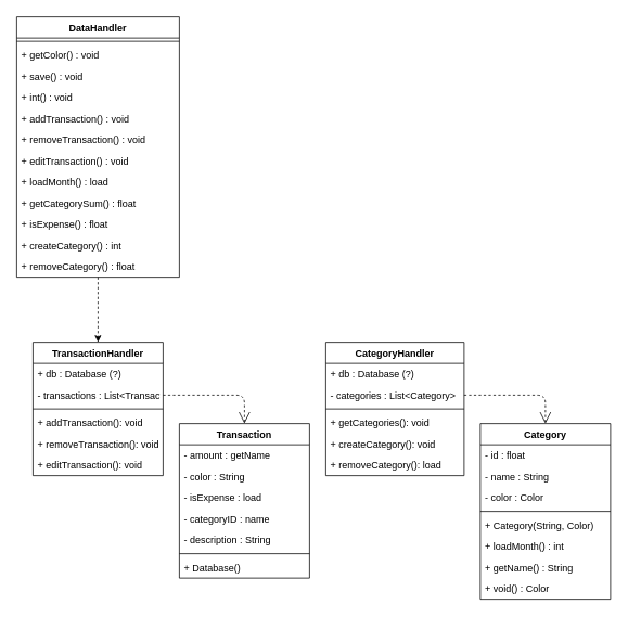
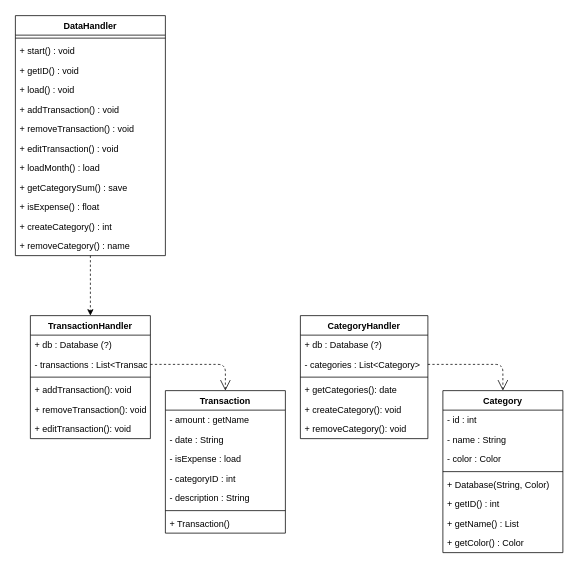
- <mxCell id="5" value="+ getColor() : void" style="text;strokeColor=none;fillColor=none;align=left;verticalAlign=top;spacingLeft=4;spacingRight=4;overflow=hidden;rotatable=0;points=[[0,0.5],[1,0.5]];portConstraint=eastwest;" parent="3" vertex="1"><mxGeometry y="34" width="200" height="26" as="geometry" /></mxCell>
+ <mxCell id="5" value="+ start() : void" style="text;strokeColor=none;fillColor=none;align=left;verticalAlign=top;spacingLeft=4;spacingRight=4;overflow=hidden;rotatable=0;points=[[0,0.5],[1,0.5]];portConstraint=eastwest;" parent="3" vertex="1"><mxGeometry y="34" width="200" height="26" as="geometry" /></mxCell>
- <mxCell id="6" value="+ save() : void" style="text;strokeColor=none;fillColor=none;align=left;verticalAlign=top;spacingLeft=4;spacingRight=4;overflow=hidden;rotatable=0;points=[[0,0.5],[1,0.5]];portConstraint=eastwest;" parent="3" vertex="1"><mxGeometry y="60" width="200" height="26" as="geometry" /></mxCell>
+ <mxCell id="6" value="+ getID() : void" style="text;strokeColor=none;fillColor=none;align=left;verticalAlign=top;spacingLeft=4;spacingRight=4;overflow=hidden;rotatable=0;points=[[0,0.5],[1,0.5]];portConstraint=eastwest;" parent="3" vertex="1"><mxGeometry y="60" width="200" height="26" as="geometry" /></mxCell>
- <mxCell id="7" value="+ int() : void" style="text;strokeColor=none;fillColor=none;align=left;verticalAlign=top;spacingLeft=4;spacingRight=4;overflow=hidden;rotatable=0;points=[[0,0.5],[1,0.5]];portConstraint=eastwest;" parent="3" vertex="1"><mxGeometry y="86" width="200" height="26" as="geometry" /></mxCell>
+ <mxCell id="7" value="+ load() : void" style="text;strokeColor=none;fillColor=none;align=left;verticalAlign=top;spacingLeft=4;spacingRight=4;overflow=hidden;rotatable=0;points=[[0,0.5],[1,0.5]];portConstraint=eastwest;" parent="3" vertex="1"><mxGeometry y="86" width="200" height="26" as="geometry" /></mxCell>
- <mxCell id="12" value="+ getCategorySum() : float" style="text;strokeColor=none;fillColor=none;align=left;verticalAlign=top;spacingLeft=4;spacingRight=4;overflow=hidden;rotatable=0;points=[[0,0.5],[1,0.5]];portConstraint=eastwest;" parent="3" vertex="1"><mxGeometry y="216" width="200" height="26" as="geometry" /></mxCell>
+ <mxCell id="12" value="+ getCategorySum() : save" style="text;strokeColor=none;fillColor=none;align=left;verticalAlign=top;spacingLeft=4;spacingRight=4;overflow=hidden;rotatable=0;points=[[0,0.5],[1,0.5]];portConstraint=eastwest;" parent="3" vertex="1"><mxGeometry y="216" width="200" height="26" as="geometry" /></mxCell>
- <mxCell id="15" value="+ removeCategory() : float" style="text;strokeColor=none;fillColor=none;align=left;verticalAlign=top;spacingLeft=4;spacingRight=4;overflow=hidden;rotatable=0;points=[[0,0.5],[1,0.5]];portConstraint=eastwest;" parent="3" vertex="1"><mxGeometry y="294" width="200" height="26" as="geometry" /></mxCell>
+ <mxCell id="15" value="+ removeCategory() : name" style="text;strokeColor=none;fillColor=none;align=left;verticalAlign=top;spacingLeft=4;spacingRight=4;overflow=hidden;rotatable=0;points=[[0,0.5],[1,0.5]];portConstraint=eastwest;" parent="3" vertex="1"><mxGeometry y="294" width="200" height="26" as="geometry" /></mxCell>
- <mxCell id="28" value="+ getCategories(): void" style="text;strokeColor=none;fillColor=none;align=left;verticalAlign=top;spacingLeft=4;spacingRight=4;overflow=hidden;rotatable=0;points=[[0,0.5],[1,0.5]];portConstraint=eastwest;" vertex="1" parent="24"><mxGeometry y="86" width="170" height="26" as="geometry" /></mxCell>
+ <mxCell id="28" value="+ getCategories(): date" style="text;strokeColor=none;fillColor=none;align=left;verticalAlign=top;spacingLeft=4;spacingRight=4;overflow=hidden;rotatable=0;points=[[0,0.5],[1,0.5]];portConstraint=eastwest;" vertex="1" parent="24"><mxGeometry y="86" width="170" height="26" as="geometry" /></mxCell>
- <mxCell id="39" value="- id : float" style="text;strokeColor=none;fillColor=none;align=left;verticalAlign=top;spacingLeft=4;spacingRight=4;overflow=hidden;rotatable=0;points=[[0,0.5],[1,0.5]];portConstraint=eastwest;" vertex="1" parent="38"><mxGeometry y="26" width="160" height="26" as="geometry" /></mxCell>
+ <mxCell id="39" value="- id : int" style="text;strokeColor=none;fillColor=none;align=left;verticalAlign=top;spacingLeft=4;spacingRight=4;overflow=hidden;rotatable=0;points=[[0,0.5],[1,0.5]];portConstraint=eastwest;" vertex="1" parent="38"><mxGeometry y="26" width="160" height="26" as="geometry" /></mxCell>
- <mxCell id="30" value="+ removeCategory(): load" style="text;strokeColor=none;fillColor=none;align=left;verticalAlign=top;spacingLeft=4;spacingRight=4;overflow=hidden;rotatable=0;points=[[0,0.5],[1,0.5]];portConstraint=eastwest;" vertex="1" parent="24"><mxGeometry y="138" width="170" height="26" as="geometry" /></mxCell>
+ <mxCell id="30" value="+ removeCategory(): void" style="text;strokeColor=none;fillColor=none;align=left;verticalAlign=top;spacingLeft=4;spacingRight=4;overflow=hidden;rotatable=0;points=[[0,0.5],[1,0.5]];portConstraint=eastwest;" vertex="1" parent="24"><mxGeometry y="138" width="170" height="26" as="geometry" /></mxCell>
- <mxCell id="18" value="- color : String" style="text;strokeColor=none;fillColor=none;align=left;verticalAlign=top;spacingLeft=4;spacingRight=4;overflow=hidden;rotatable=0;points=[[0,0.5],[1,0.5]];portConstraint=eastwest;" parent="16" vertex="1"><mxGeometry y="52" width="160" height="26" as="geometry" /></mxCell>
+ <mxCell id="18" value="- date : String" style="text;strokeColor=none;fillColor=none;align=left;verticalAlign=top;spacingLeft=4;spacingRight=4;overflow=hidden;rotatable=0;points=[[0,0.5],[1,0.5]];portConstraint=eastwest;" parent="16" vertex="1"><mxGeometry y="52" width="160" height="26" as="geometry" /></mxCell>
- <mxCell id="20" value="- categoryID : name" style="text;strokeColor=none;fillColor=none;align=left;verticalAlign=top;spacingLeft=4;spacingRight=4;overflow=hidden;rotatable=0;points=[[0,0.5],[1,0.5]];portConstraint=eastwest;" parent="16" vertex="1"><mxGeometry y="104" width="160" height="26" as="geometry" /></mxCell>
+ <mxCell id="20" value="- categoryID : int" style="text;strokeColor=none;fillColor=none;align=left;verticalAlign=top;spacingLeft=4;spacingRight=4;overflow=hidden;rotatable=0;points=[[0,0.5],[1,0.5]];portConstraint=eastwest;" parent="16" vertex="1"><mxGeometry y="104" width="160" height="26" as="geometry" /></mxCell>
- <mxCell id="43" value="+ Category(String, Color)" style="text;strokeColor=none;fillColor=none;align=left;verticalAlign=top;spacingLeft=4;spacingRight=4;overflow=hidden;rotatable=0;points=[[0,0.5],[1,0.5]];portConstraint=eastwest;" vertex="1" parent="38"><mxGeometry y="112" width="160" height="26" as="geometry" /></mxCell>
+ <mxCell id="43" value="+ Database(String, Color)" style="text;strokeColor=none;fillColor=none;align=left;verticalAlign=top;spacingLeft=4;spacingRight=4;overflow=hidden;rotatable=0;points=[[0,0.5],[1,0.5]];portConstraint=eastwest;" vertex="1" parent="38"><mxGeometry y="112" width="160" height="26" as="geometry" /></mxCell>
- <mxCell id="44" value="+ loadMonth() : int" style="text;strokeColor=none;fillColor=none;align=left;verticalAlign=top;spacingLeft=4;spacingRight=4;overflow=hidden;rotatable=0;points=[[0,0.5],[1,0.5]];portConstraint=eastwest;" vertex="1" parent="38"><mxGeometry y="138" width="160" height="26" as="geometry" /></mxCell>
+ <mxCell id="44" value="+ getID() : int" style="text;strokeColor=none;fillColor=none;align=left;verticalAlign=top;spacingLeft=4;spacingRight=4;overflow=hidden;rotatable=0;points=[[0,0.5],[1,0.5]];portConstraint=eastwest;" vertex="1" parent="38"><mxGeometry y="138" width="160" height="26" as="geometry" /></mxCell>
- <mxCell id="23" value="+ Database()" style="text;strokeColor=none;fillColor=none;align=left;verticalAlign=top;spacingLeft=4;spacingRight=4;overflow=hidden;rotatable=0;points=[[0,0.5],[1,0.5]];portConstraint=eastwest;" parent="16" vertex="1"><mxGeometry y="164" width="160" height="26" as="geometry" /></mxCell>
+ <mxCell id="23" value="+ Transaction()" style="text;strokeColor=none;fillColor=none;align=left;verticalAlign=top;spacingLeft=4;spacingRight=4;overflow=hidden;rotatable=0;points=[[0,0.5],[1,0.5]];portConstraint=eastwest;" parent="16" vertex="1"><mxGeometry y="164" width="160" height="26" as="geometry" /></mxCell>
- <mxCell id="45" value="+ getName() : String" style="text;strokeColor=none;fillColor=none;align=left;verticalAlign=top;spacingLeft=4;spacingRight=4;overflow=hidden;rotatable=0;points=[[0,0.5],[1,0.5]];portConstraint=eastwest;" vertex="1" parent="38"><mxGeometry y="164" width="160" height="26" as="geometry" /></mxCell>
+ <mxCell id="45" value="+ getName() : List" style="text;strokeColor=none;fillColor=none;align=left;verticalAlign=top;spacingLeft=4;spacingRight=4;overflow=hidden;rotatable=0;points=[[0,0.5],[1,0.5]];portConstraint=eastwest;" vertex="1" parent="38"><mxGeometry y="164" width="160" height="26" as="geometry" /></mxCell>
- <mxCell id="46" value="+ void() : Color" style="text;strokeColor=none;fillColor=none;align=left;verticalAlign=top;spacingLeft=4;spacingRight=4;overflow=hidden;rotatable=0;points=[[0,0.5],[1,0.5]];portConstraint=eastwest;" vertex="1" parent="38"><mxGeometry y="190" width="160" height="26" as="geometry" /></mxCell>
+ <mxCell id="46" value="+ getColor() : Color" style="text;strokeColor=none;fillColor=none;align=left;verticalAlign=top;spacingLeft=4;spacingRight=4;overflow=hidden;rotatable=0;points=[[0,0.5],[1,0.5]];portConstraint=eastwest;" vertex="1" parent="38"><mxGeometry y="190" width="160" height="26" as="geometry" /></mxCell>
